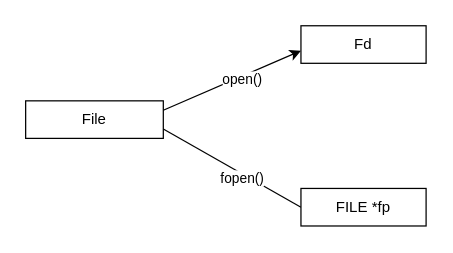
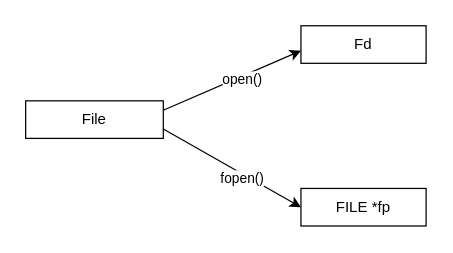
- <mxCell id="5" value="" style="endArrow=none;html=1;exitX=1;exitY=0.75;exitDx=0;exitDy=0;entryX=0;entryY=0.5;entryDx=0;entryDy=0;" parent="1" source="2" target="8" edge="1"><mxGeometry width="50" height="50" relative="1" as="geometry"><mxPoint x="190" y="280" as="sourcePoint" /><mxPoint x="240" y="160" as="targetPoint" /></mxGeometry></mxCell>
+ <mxCell id="5" value="" style="endArrow=classic;html=1;exitX=1;exitY=0.75;exitDx=0;exitDy=0;entryX=0;entryY=0.5;entryDx=0;entryDy=0;" parent="1" source="2" target="8" edge="1"><mxGeometry width="50" height="50" relative="1" as="geometry"><mxPoint x="190" y="280" as="sourcePoint" /><mxPoint x="240" y="160" as="targetPoint" /></mxGeometry></mxCell>
